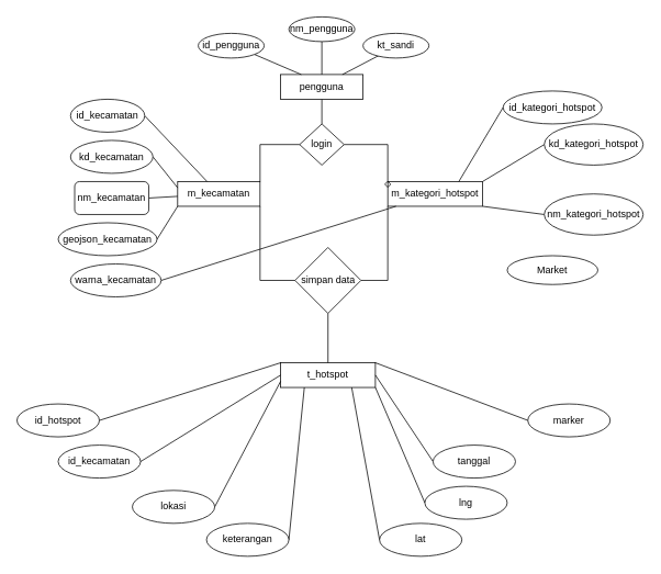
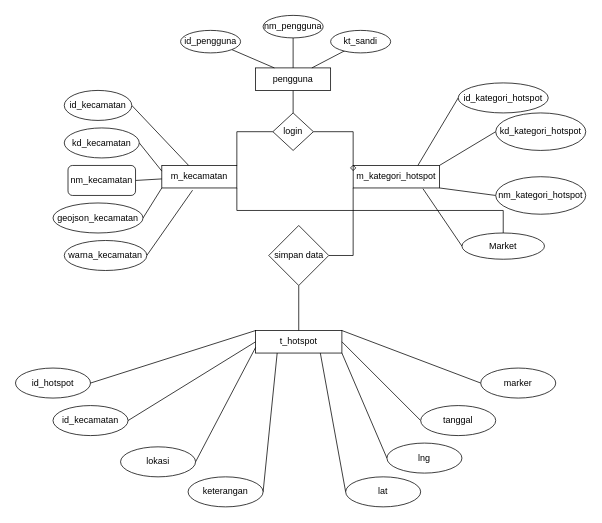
+ <mxCell id="30" style="edgeStyle=none;rounded=1;orthogonalLoop=1;jettySize=auto;html=1;exitX=0;exitY=0.5;exitDx=0;exitDy=0;entryX=0.809;entryY=1.033;entryDx=0;entryDy=0;entryPerimeter=0;endArrow=none;endFill=0;" edge="1" parent="1" source="31" target="13"><mxGeometry relative="1" as="geometry" /></mxCell>
- <mxCell id="20" style="edgeStyle=none;rounded=1;orthogonalLoop=1;jettySize=auto;html=1;exitX=1;exitY=0.5;exitDx=0;exitDy=0;endArrow=none;endFill=0;" edge="1" parent="1" source="21" target="13"><mxGeometry relative="1" as="geometry" /></mxCell>
+ <mxCell id="20" style="edgeStyle=none;rounded=1;orthogonalLoop=1;jettySize=auto;html=1;exitX=1;exitY=0.5;exitDx=0;exitDy=0;entryX=0.41;entryY=1.1;entryDx=0;entryDy=0;entryPerimeter=0;endArrow=none;endFill=0;" edge="1" parent="1" source="21" target="11"><mxGeometry relative="1" as="geometry" /></mxCell>
- <mxCell id="10" style="edgeStyle=orthogonalEdgeStyle;rounded=0;orthogonalLoop=1;jettySize=auto;html=1;exitX=1;exitY=1;exitDx=0;exitDy=0;entryX=0;entryY=0.5;entryDx=0;entryDy=0;endArrow=none;endFill=0;" edge="1" parent="1" source="11" target="37"><mxGeometry relative="1" as="geometry" /></mxCell>
+ <mxCell id="10" style="edgeStyle=orthogonalEdgeStyle;rounded=0;orthogonalLoop=1;jettySize=auto;html=1;exitX=1;exitY=1;exitDx=0;exitDy=0;endArrow=none;endFill=0;" edge="1" parent="1" source="11" target="31"><mxGeometry relative="1" as="geometry" /></mxCell>
- <mxCell id="53" value="tanggal" style="ellipse;whiteSpace=wrap;html=1;" vertex="1" parent="1"><mxGeometry x="525" y="540" width="100" height="40" as="geometry" /></mxCell>
+ <mxCell id="53" value="tanggal" style="ellipse;whiteSpace=wrap;html=1;" vertex="1" parent="1"><mxGeometry x="560" y="540" width="100" height="40" as="geometry" /></mxCell>
